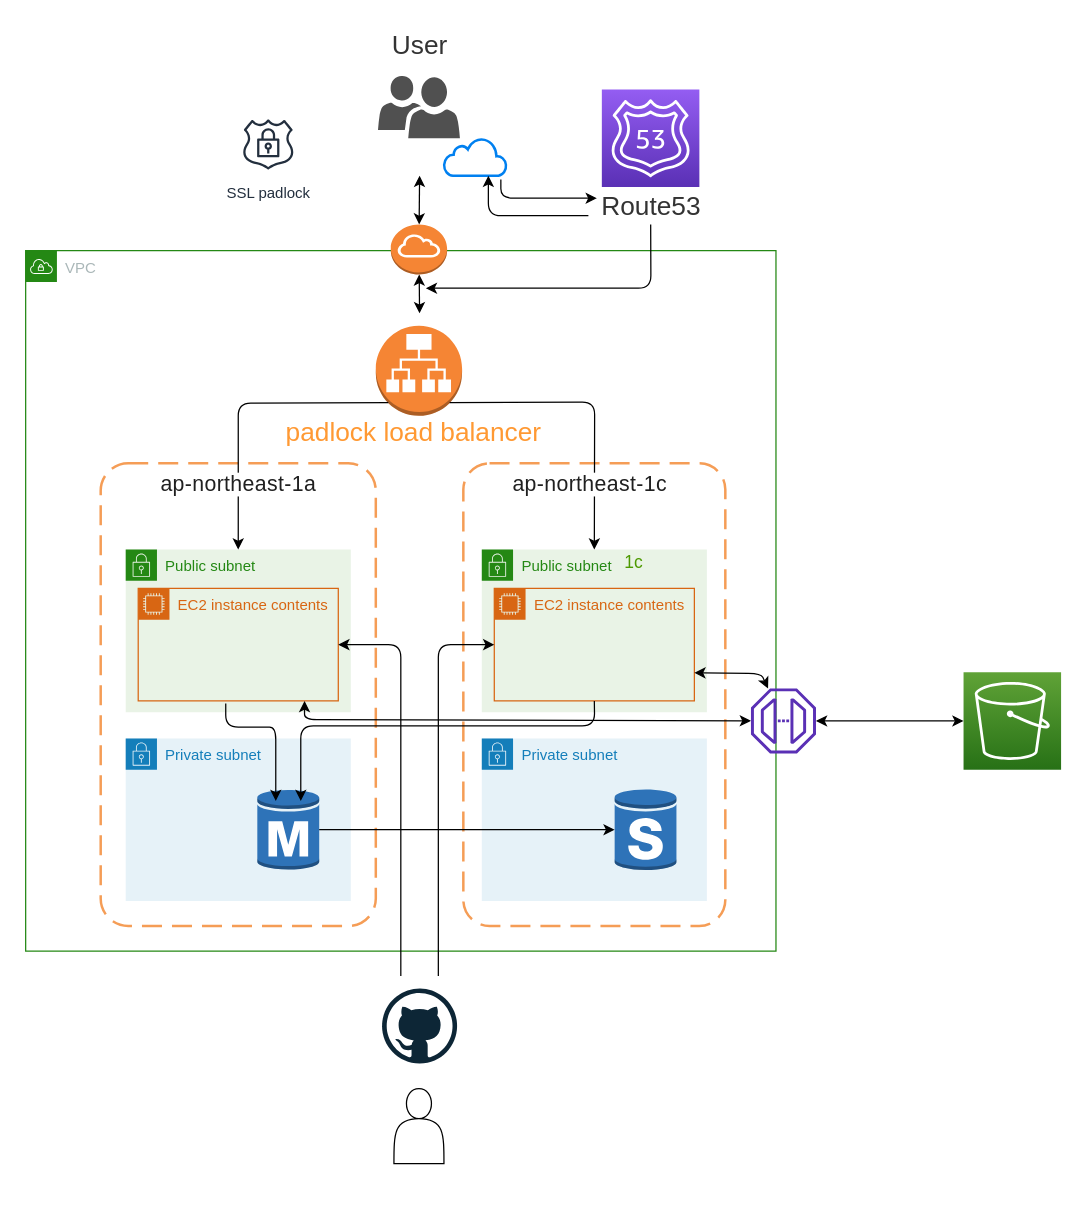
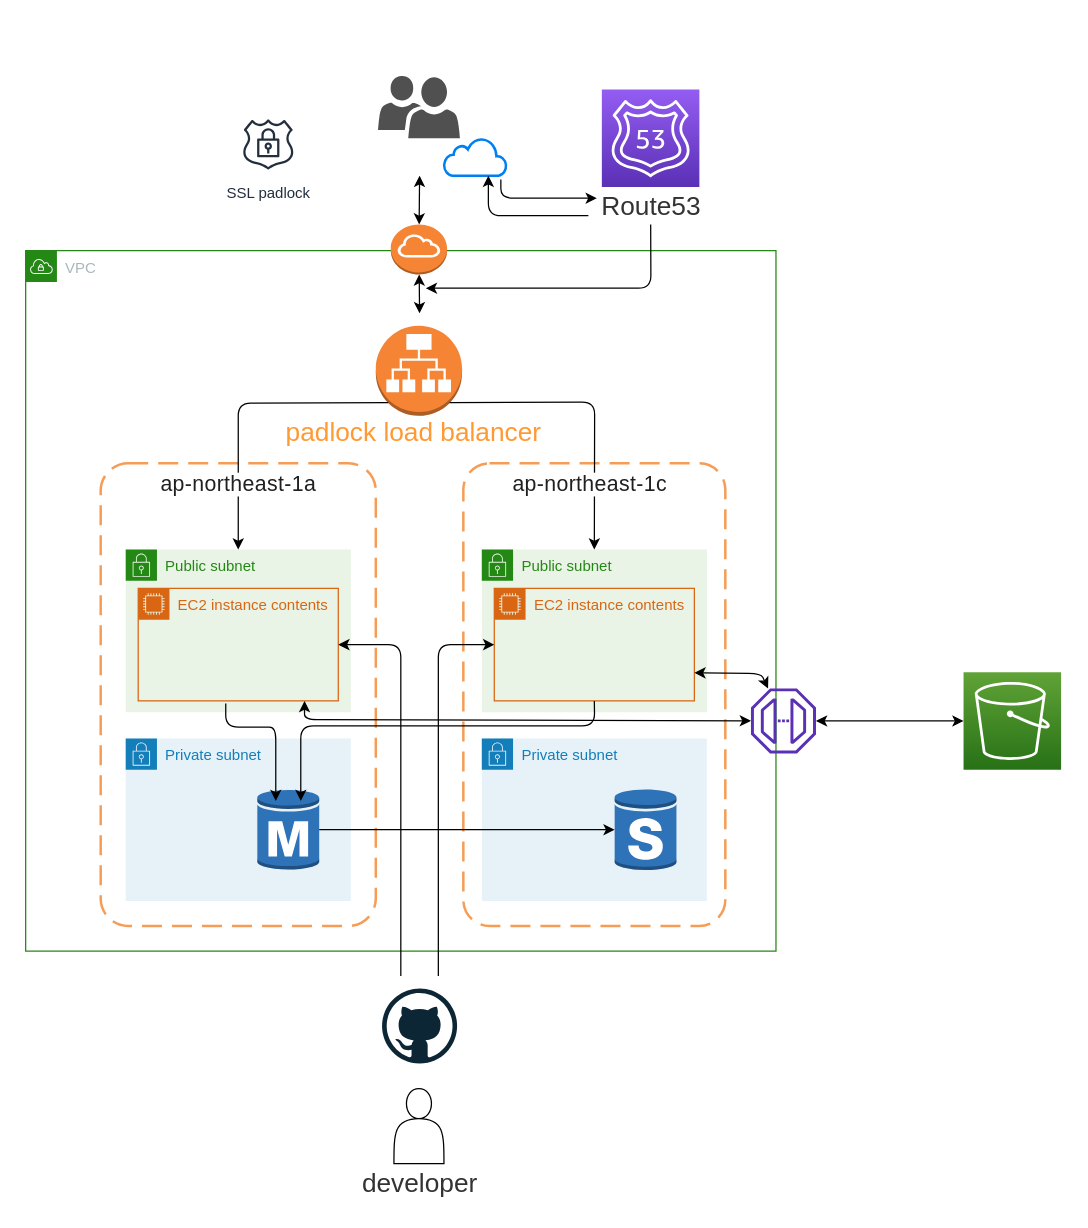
- <mxCell id="36" value="User" style="text;html=1;resizable=0;autosize=1;align=center;verticalAlign=middle;points=[];fillColor=none;strokeColor=none;rounded=0;fontSize=21;fontColor=#333333;" vertex="1" parent="1"><mxGeometry x="304.5" y="20" width="60" height="30" as="geometry" /></mxCell>
- <mxCell id="34" value="1c" style="text;html=1;resizable=0;autosize=1;align=center;verticalAlign=middle;points=[];rounded=0;fontSize=14;fontColor=#4D9900;" vertex="1" parent="1"><mxGeometry x="491" y="439" width="30" height="20" as="geometry" /></mxCell>
+ <mxCell id="48" value="developer" style="text;html=1;resizable=0;autosize=1;align=center;verticalAlign=middle;points=[];fillColor=none;strokeColor=none;rounded=0;fontSize=21;fontColor=#333333;" vertex="1" parent="1"><mxGeometry x="280" y="930" width="110" height="30" as="geometry" /></mxCell>
